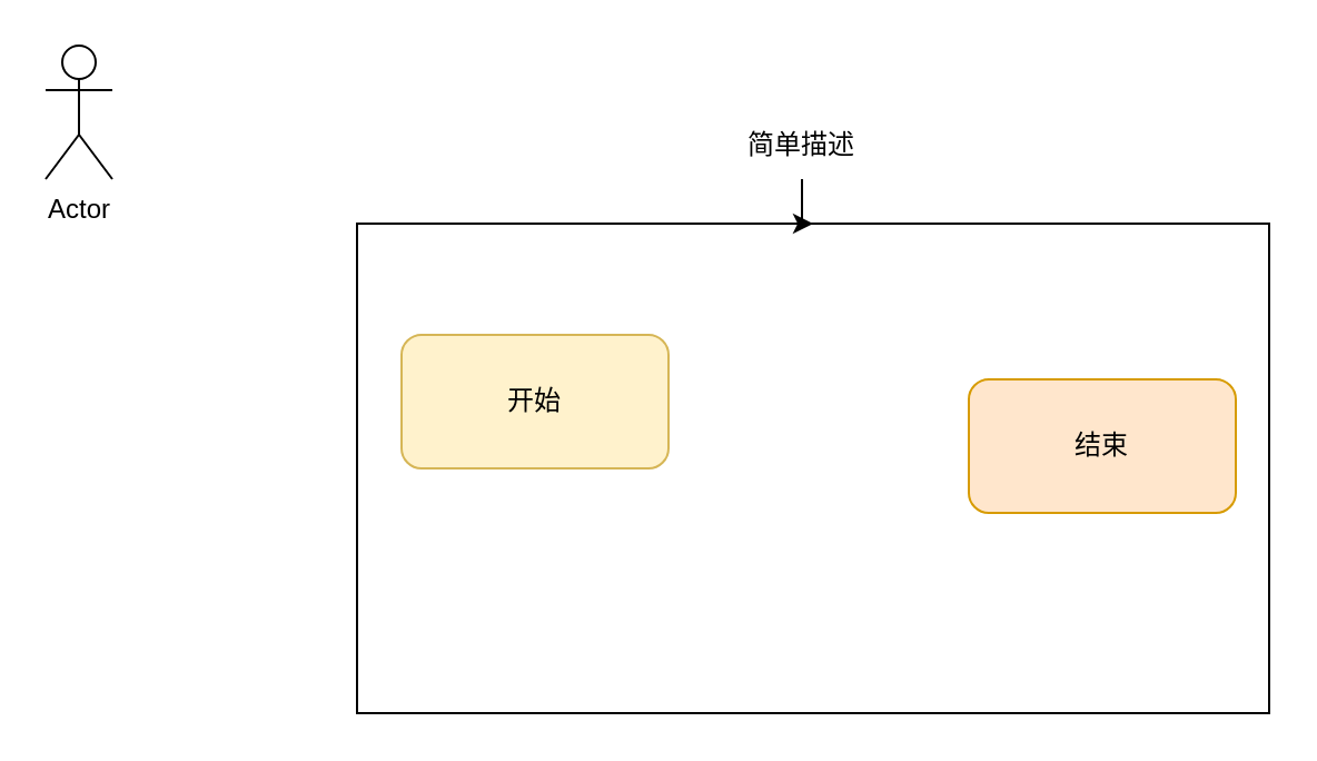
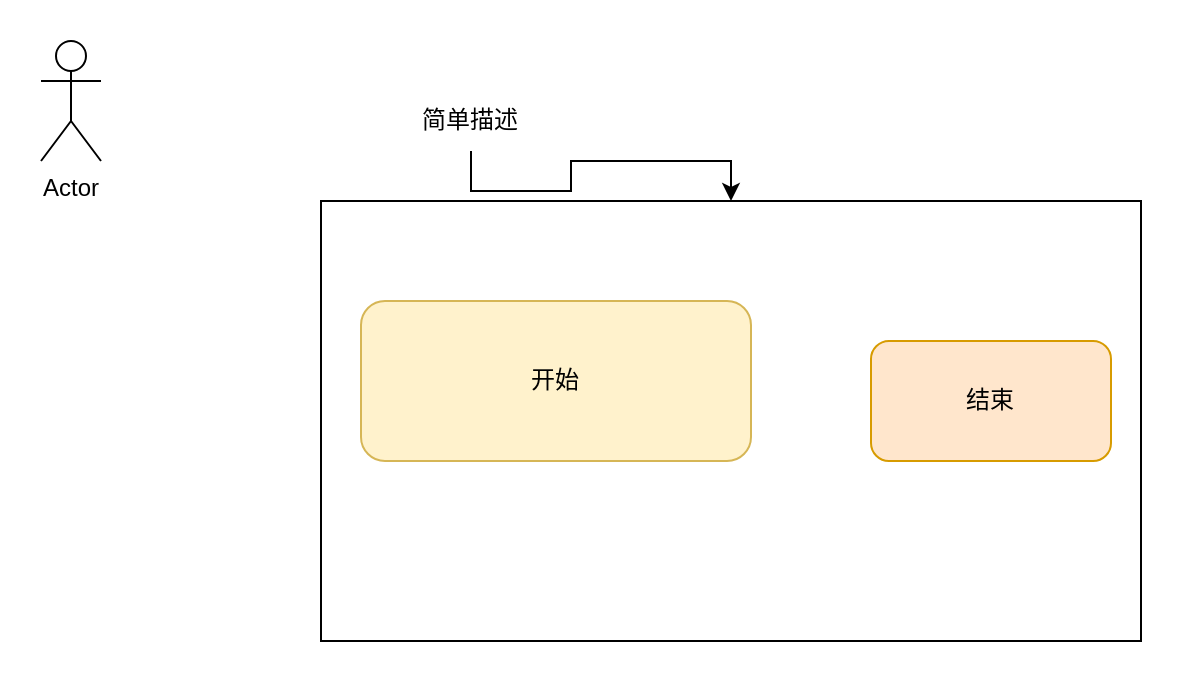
- <mxCell id="7" value="简单描述" style="text;html=1;align=center;verticalAlign=middle;whiteSpace=wrap;rounded=0;" vertex="1" parent="1"><mxGeometry x="330" y="50" width="60" height="30" as="geometry" /></mxCell>
+ <mxCell id="7" value="简单描述" style="text;html=1;align=center;verticalAlign=middle;whiteSpace=wrap;rounded=0;" vertex="1" parent="1"><mxGeometry x="205" y="45" width="60" height="30" as="geometry" /></mxCell>
- <mxCell id="3" value="开始" style="rounded=1;whiteSpace=wrap;html=1;fillColor=#fff2cc;strokeColor=#d6b656;" parent="1" vertex="1"><mxGeometry x="180" y="150" width="120" height="60" as="geometry" /></mxCell>
+ <mxCell id="3" value="开始" style="rounded=1;whiteSpace=wrap;html=1;fillColor=#fff2cc;strokeColor=#d6b656;" parent="1" vertex="1"><mxGeometry x="180" y="150" width="195" height="80" as="geometry" /></mxCell>
